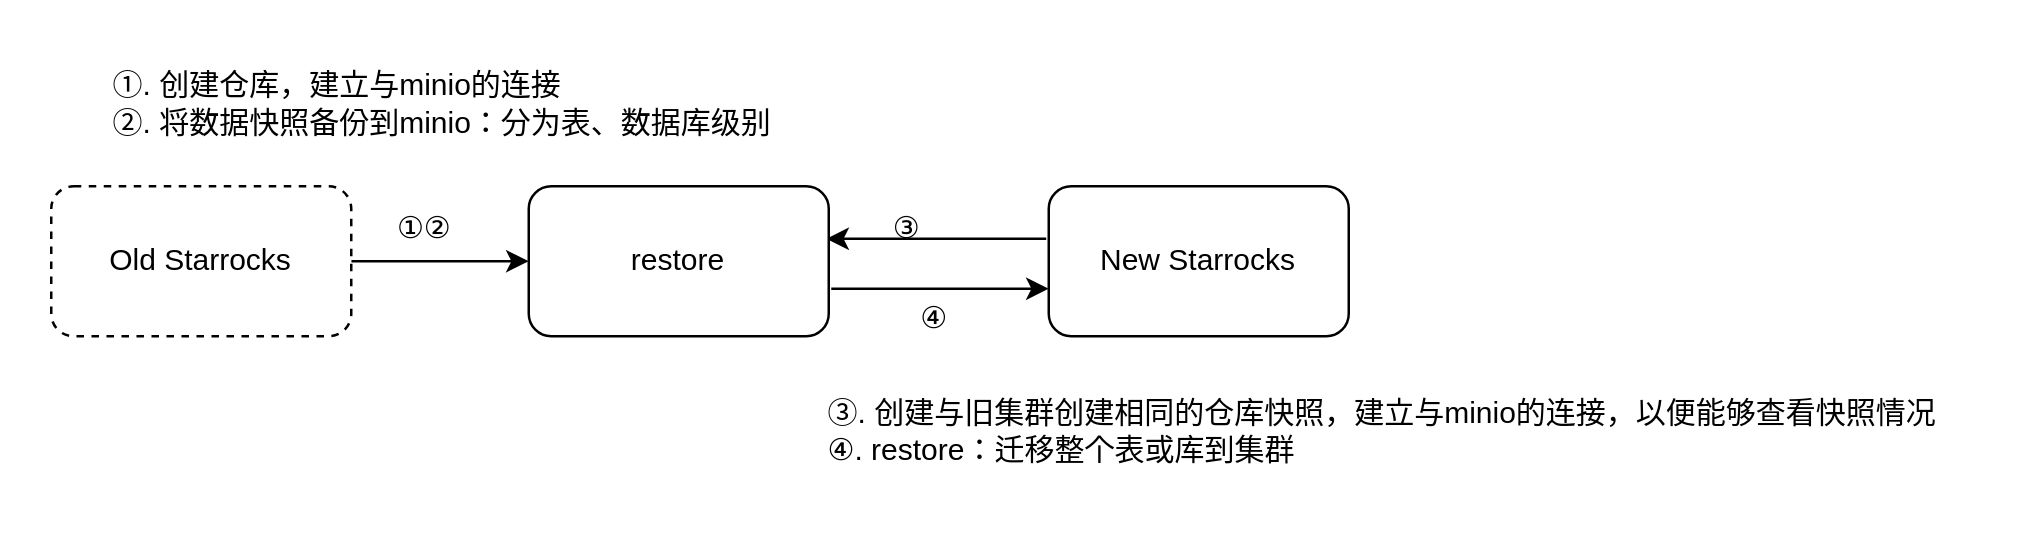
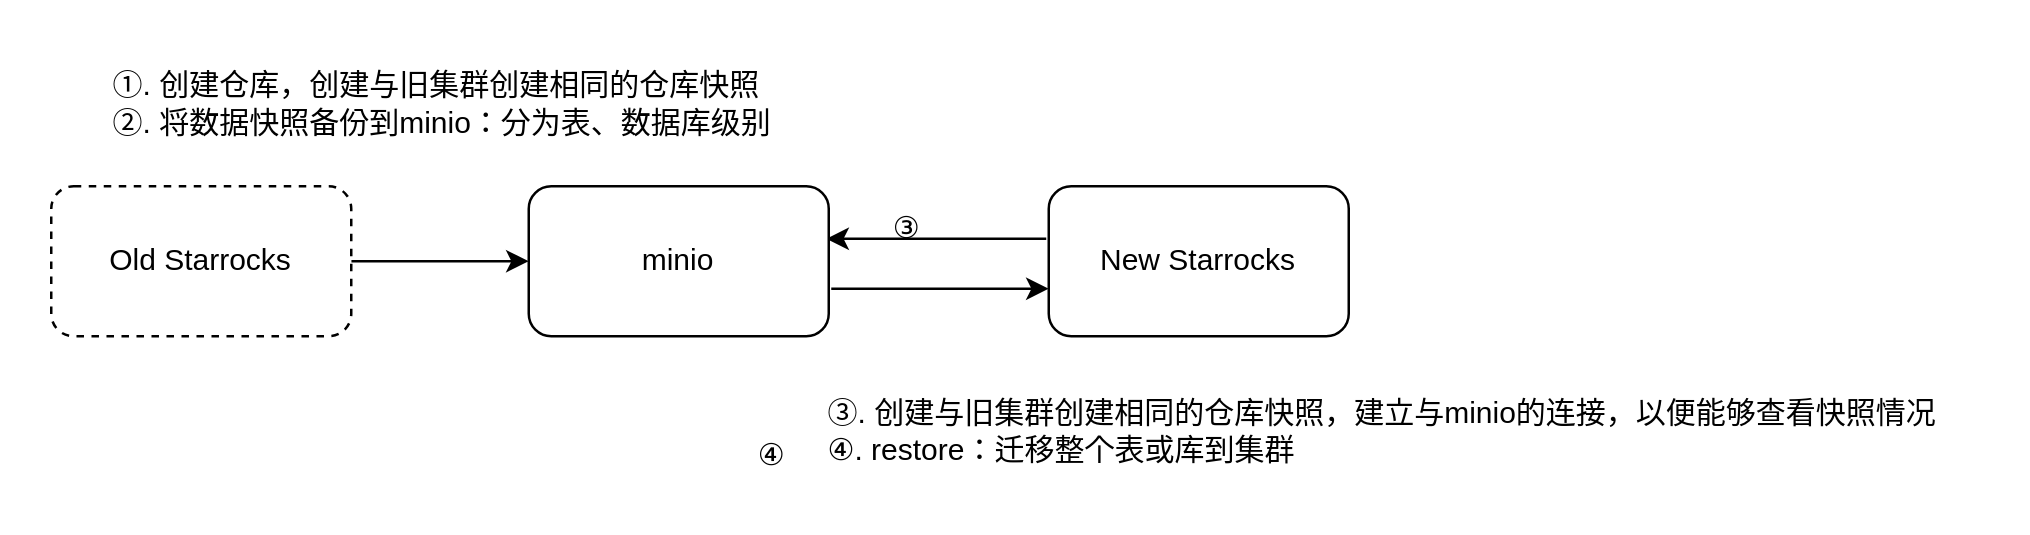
- <mxCell id="7" value="①. 创建仓库，建立与minio的连接&lt;br&gt;②. 将数据快照备份到minio：分为表、数据库级别" style="text;html=1;align=left;verticalAlign=middle;resizable=0;points=[];autosize=1;strokeColor=none;fillColor=none;" vertex="1" parent="1"><mxGeometry x="43" y="20" width="281" height="41" as="geometry" /></mxCell>
+ <mxCell id="7" value="①. 创建仓库，创建与旧集群创建相同的仓库快照&lt;br&gt;②. 将数据快照备份到minio：分为表、数据库级别" style="text;html=1;align=left;verticalAlign=middle;resizable=0;points=[];autosize=1;strokeColor=none;fillColor=none;" vertex="1" parent="1"><mxGeometry x="43" y="20" width="281" height="41" as="geometry" /></mxCell>
- <mxCell id="9" value="①②" style="text;html=1;align=center;verticalAlign=middle;resizable=0;points=[];autosize=1;strokeColor=none;fillColor=none;" vertex="1" parent="1"><mxGeometry x="148" y="78" width="42" height="26" as="geometry" /></mxCell>
- <mxCell id="6" value="restore" style="rounded=1;whiteSpace=wrap;html=1;" vertex="1" parent="1"><mxGeometry x="211" y="74" width="120" height="60" as="geometry" /></mxCell>
+ <mxCell id="6" value="minio" style="rounded=1;whiteSpace=wrap;html=1;" vertex="1" parent="1"><mxGeometry x="211" y="74" width="120" height="60" as="geometry" /></mxCell>
- <mxCell id="12" value="④" style="text;html=1;align=center;verticalAlign=middle;resizable=0;points=[];autosize=1;strokeColor=none;fillColor=none;" vertex="1" parent="1"><mxGeometry x="358" y="114" width="30" height="26" as="geometry" /></mxCell>
+ <mxCell id="12" value="④" style="text;html=1;align=center;verticalAlign=middle;resizable=0;points=[];autosize=1;strokeColor=none;fillColor=none;" vertex="1" parent="1"><mxGeometry x="293" y="169" width="30" height="26" as="geometry" /></mxCell>
